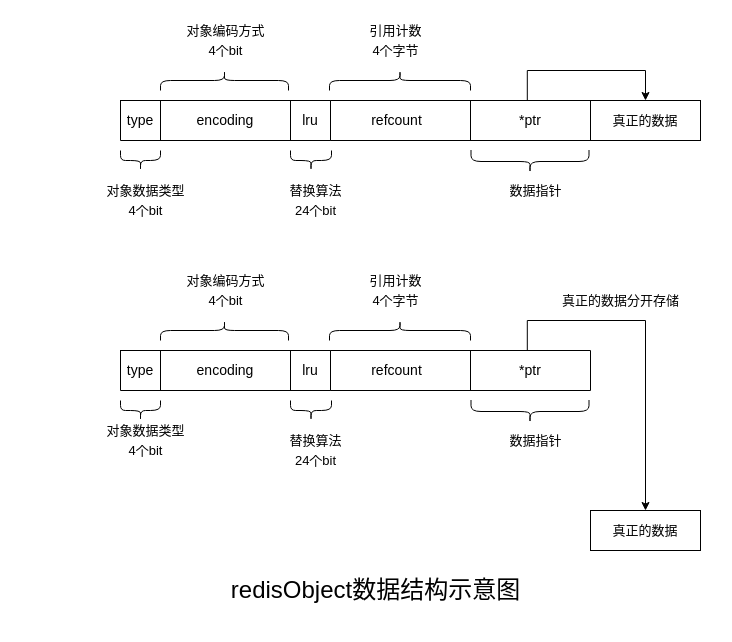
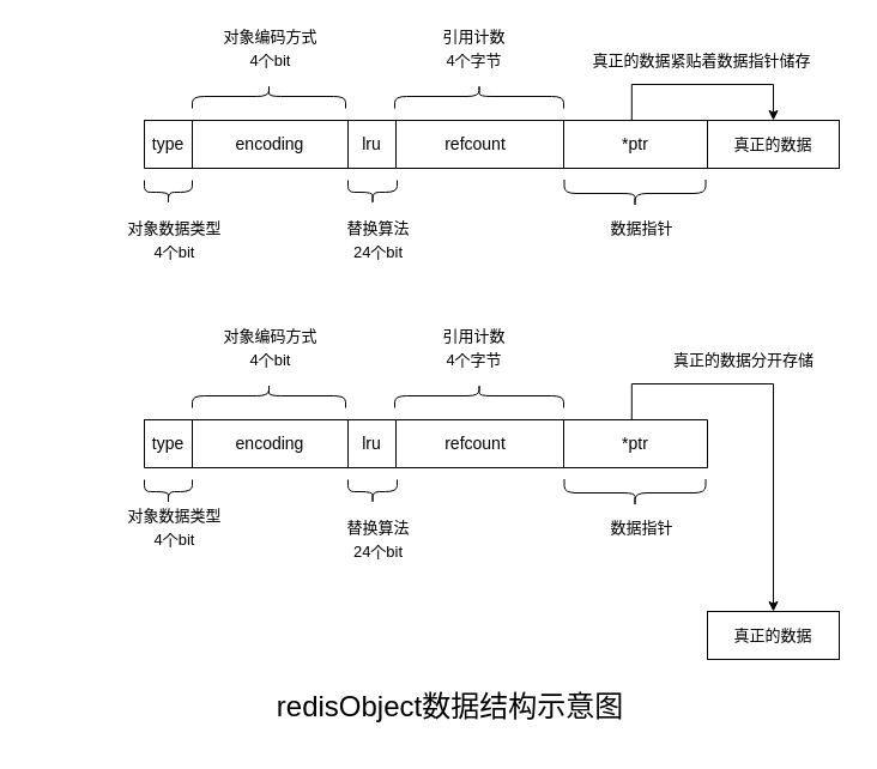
+ <mxCell id="35" value="&lt;span style=&quot;font-size: 13px&quot;&gt;真正的数据紧贴着数据指针储存&lt;/span&gt;" style="text;html=1;resizable=0;autosize=1;align=center;verticalAlign=middle;points=[];fillColor=none;strokeColor=none;rounded=0;fontSize=14;" vertex="1" parent="5"><mxGeometry x="365" y="20" width="200" height="20" as="geometry" /></mxCell>
